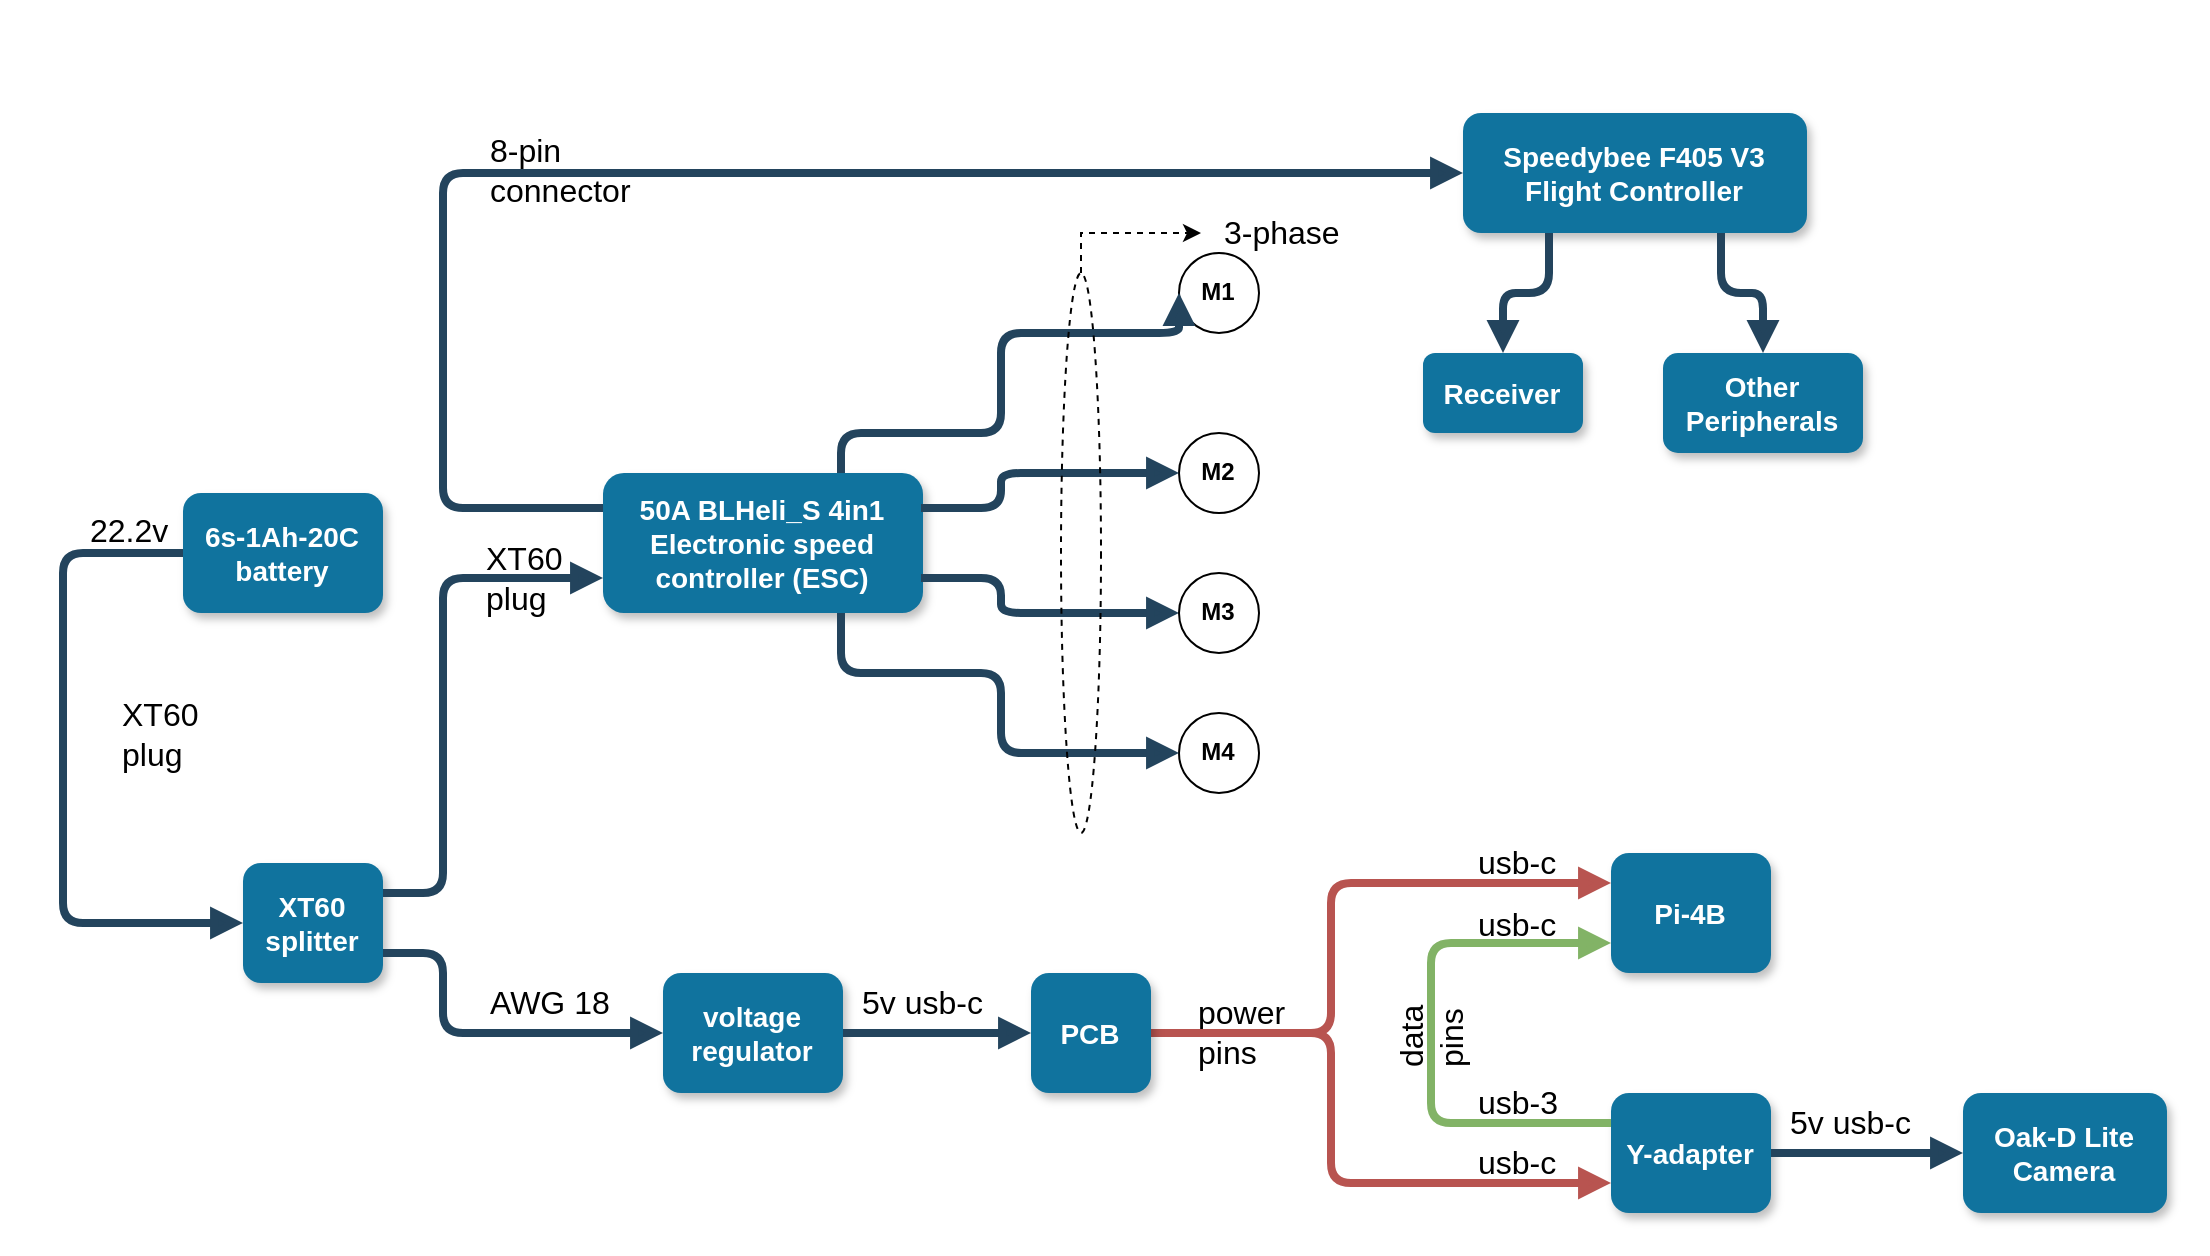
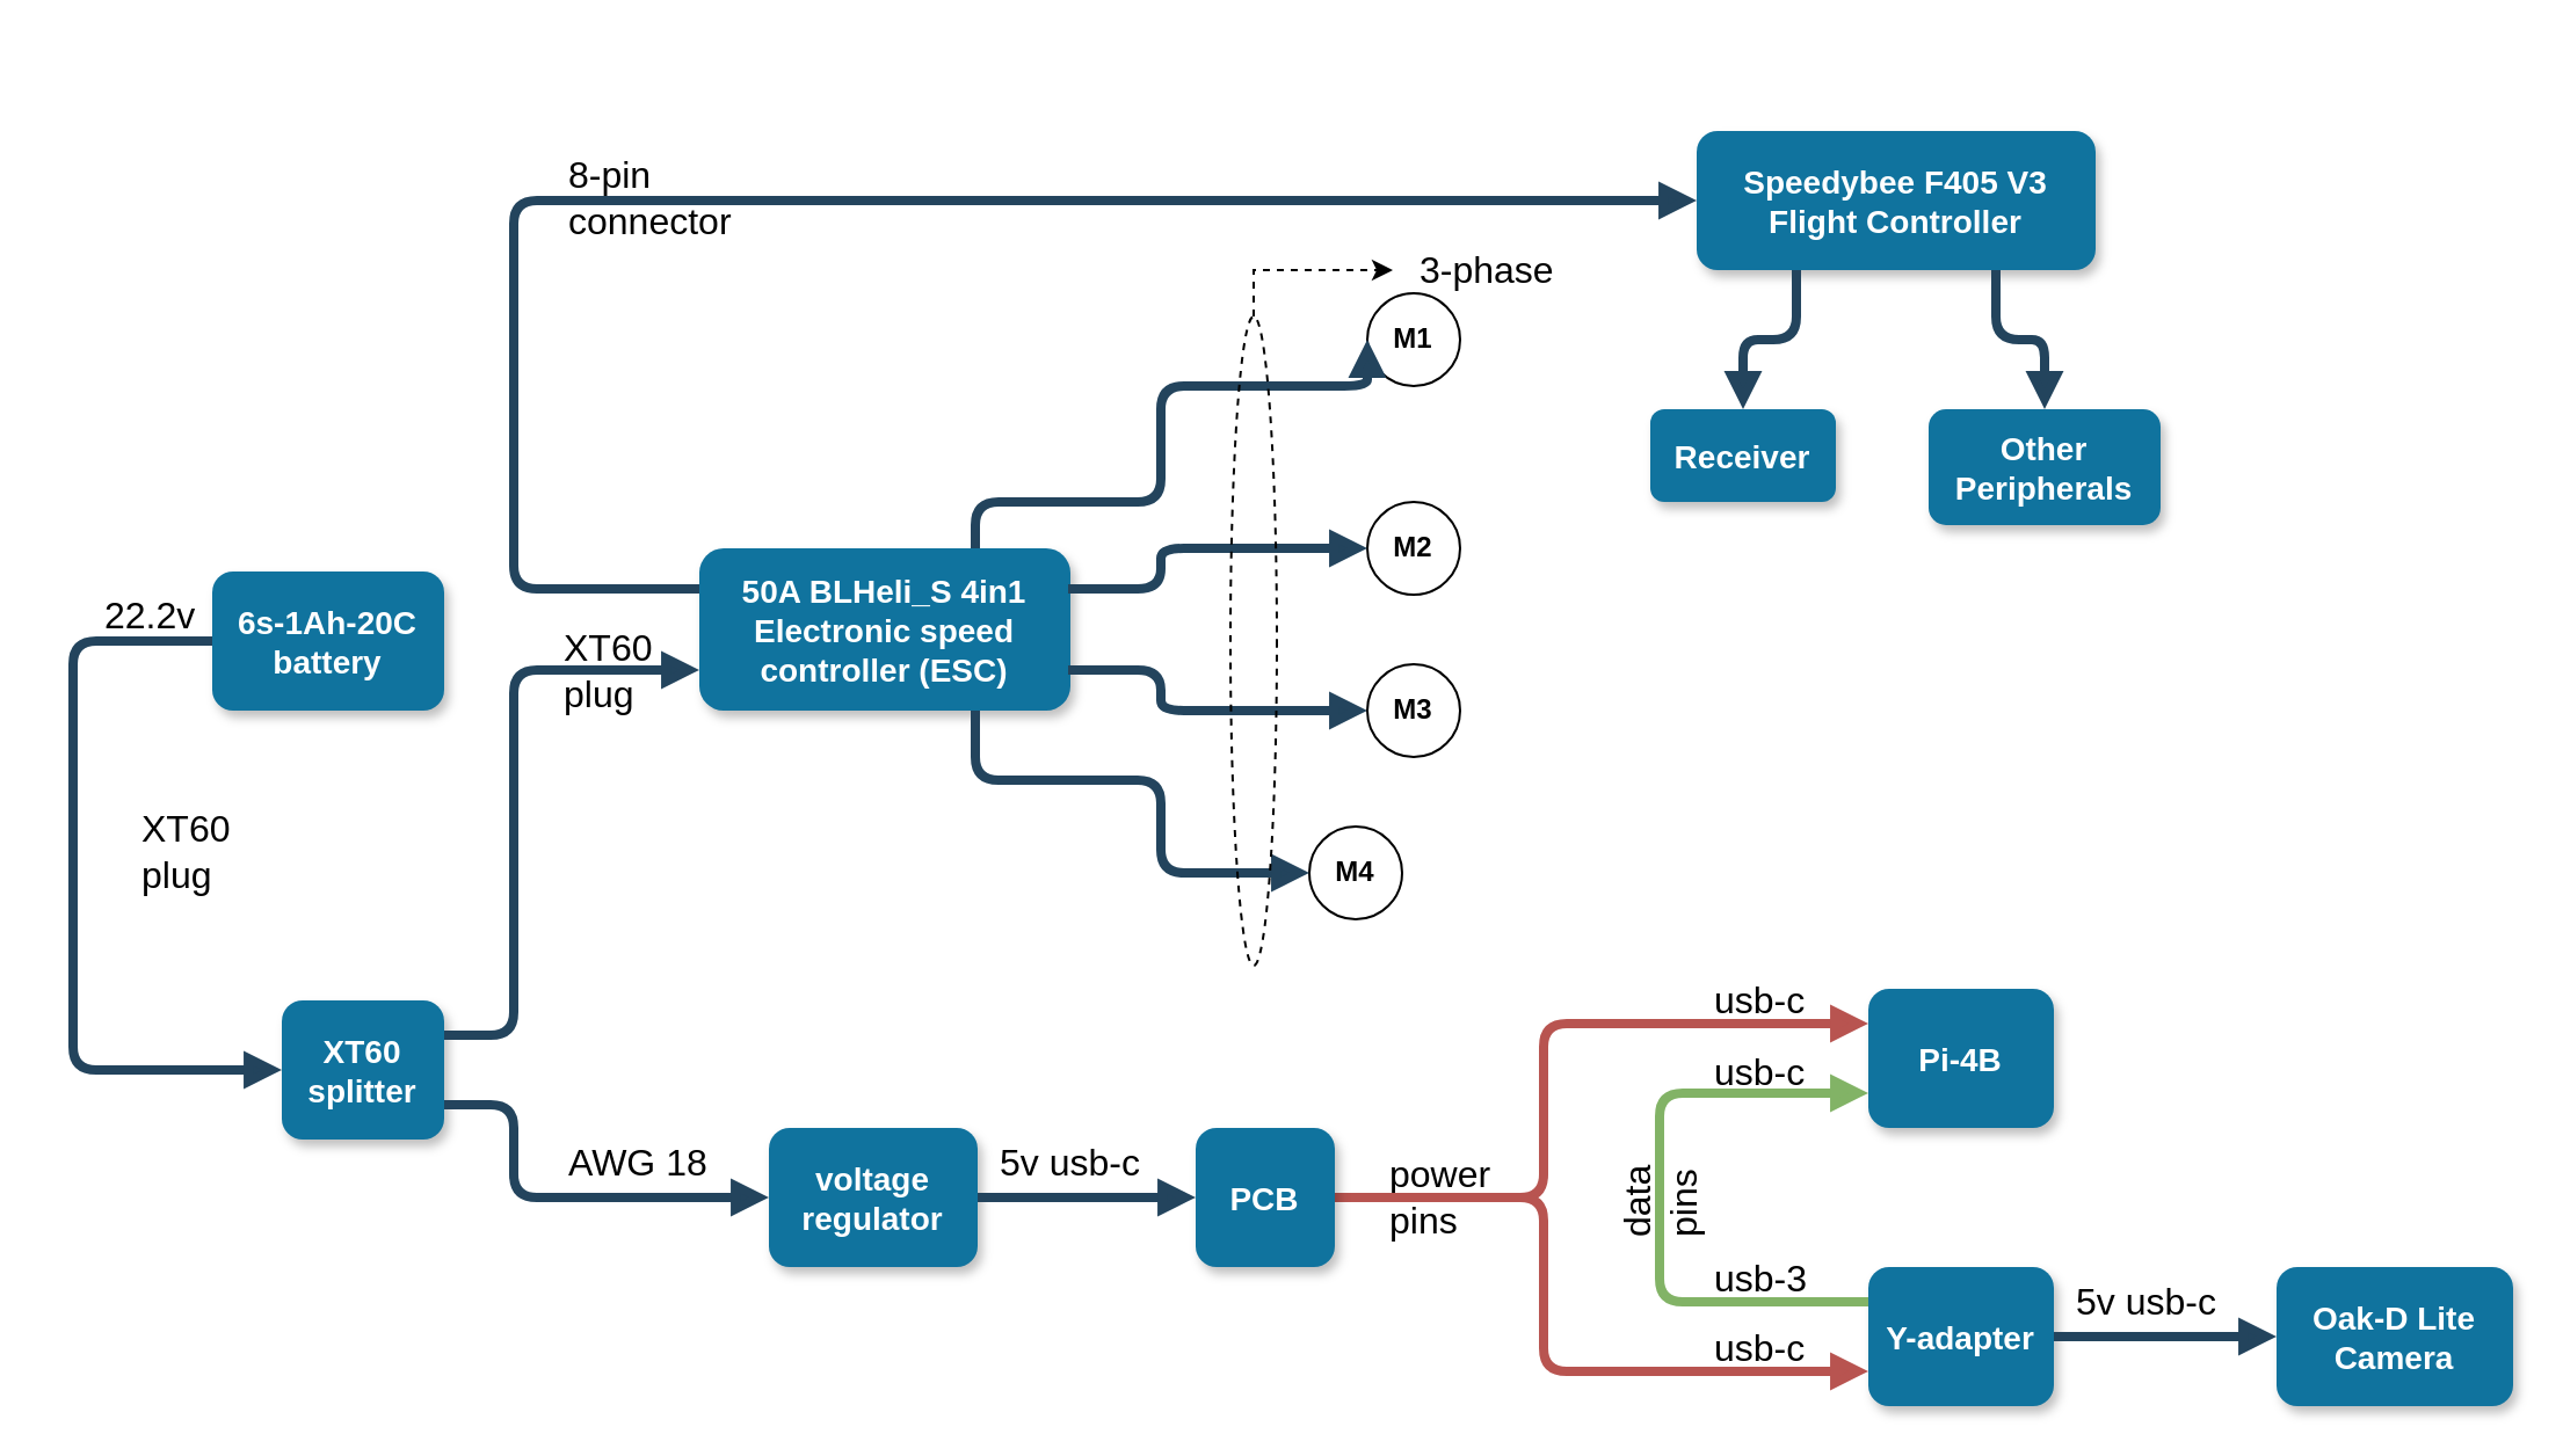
- <mxCell id="31" value="&lt;b&gt;M4&lt;/b&gt;" style="ellipse;whiteSpace=wrap;html=1;aspect=fixed;" parent="1" vertex="1"><mxGeometry x="589" y="356" width="40" height="40" as="geometry" /></mxCell>
+ <mxCell id="31" value="&lt;b&gt;M4&lt;/b&gt;" style="ellipse;whiteSpace=wrap;html=1;aspect=fixed;" parent="1" vertex="1"><mxGeometry x="564" y="356" width="40" height="40" as="geometry" /></mxCell>
